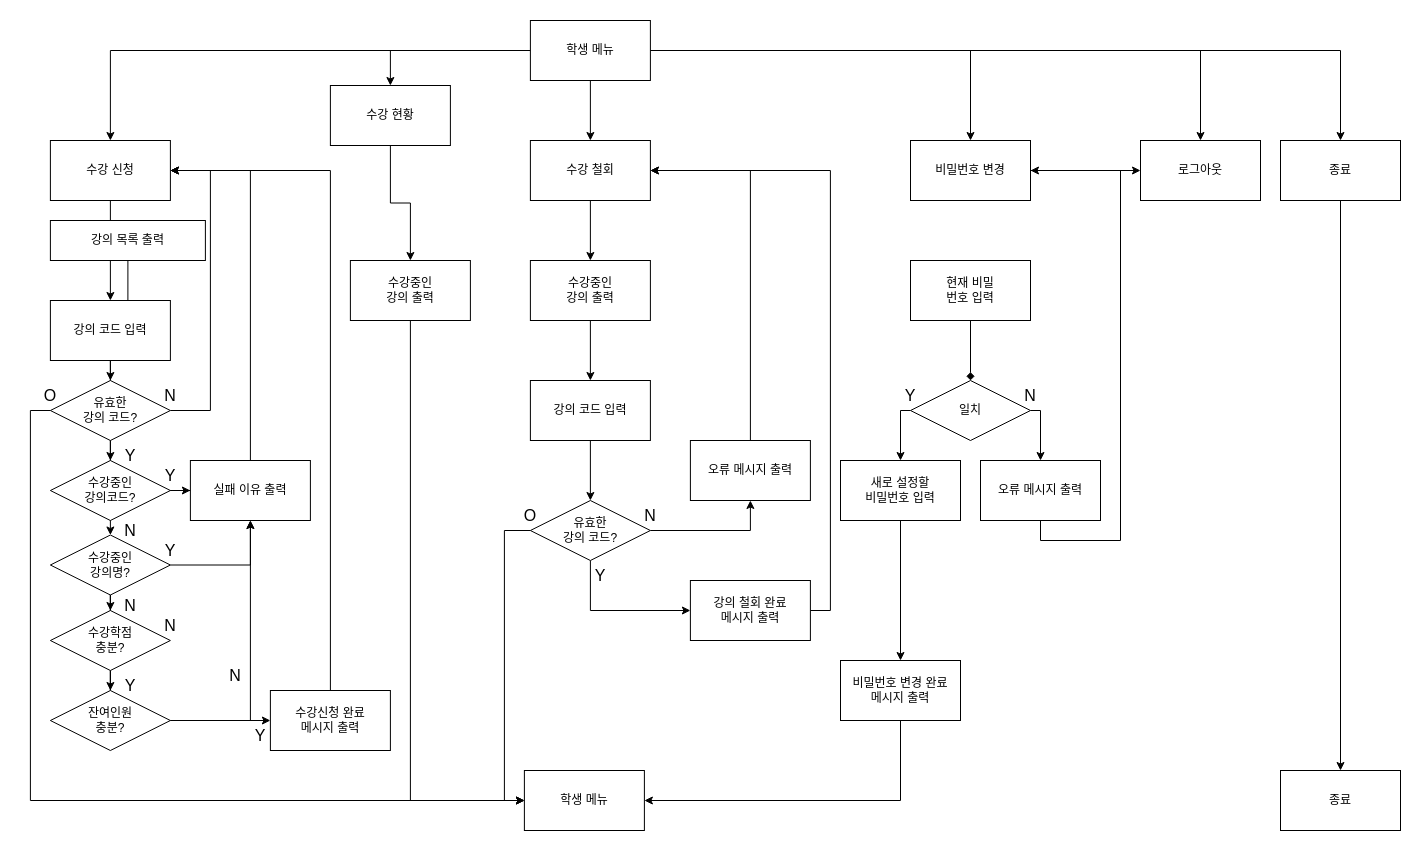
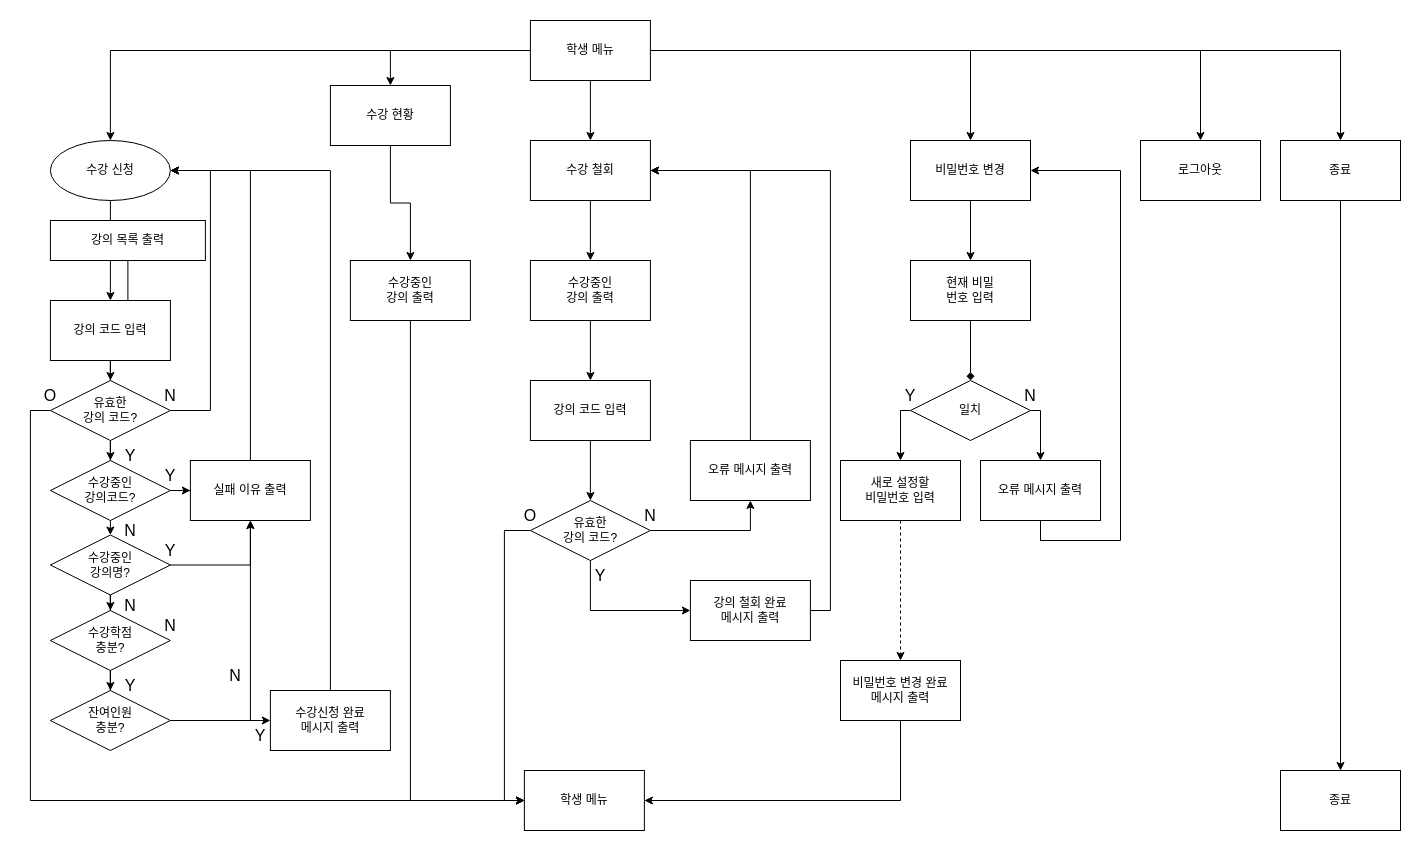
- <mxCell id="29" value="수강 신청" style="rounded=0;whiteSpace=wrap;html=1;" parent="1" vertex="1"><mxGeometry x="49.89" y="140" width="120" height="60" as="geometry" /></mxCell>
+ <mxCell id="29" value="수강 신청" style="ellipse;whiteSpace=wrap;html=1;" parent="1" vertex="1"><mxGeometry x="49.89" y="140" width="120" height="60" as="geometry" /></mxCell>
- <mxCell id="52" value="" style="edgeStyle=orthogonalEdgeStyle;rounded=0;orthogonalLoop=1;jettySize=auto;html=1;" parent="1" source="53" target="65" edge="1"><mxGeometry relative="1" as="geometry" /></mxCell>
+ <mxCell id="52" value="" style="edgeStyle=orthogonalEdgeStyle;rounded=0;orthogonalLoop=1;jettySize=auto;html=1;" parent="1" source="53" target="55" edge="1"><mxGeometry relative="1" as="geometry" /></mxCell>
- <mxCell id="61" style="edgeStyle=orthogonalEdgeStyle;rounded=0;orthogonalLoop=1;jettySize=auto;html=1;" parent="1" source="62" target="64" edge="1"><mxGeometry relative="1" as="geometry" /></mxCell>
+ <mxCell id="61" style="edgeStyle=orthogonalEdgeStyle;rounded=0;orthogonalLoop=1;jettySize=auto;html=1;dashed=1;" parent="1" source="62" target="64" edge="1"><mxGeometry relative="1" as="geometry" /></mxCell>
